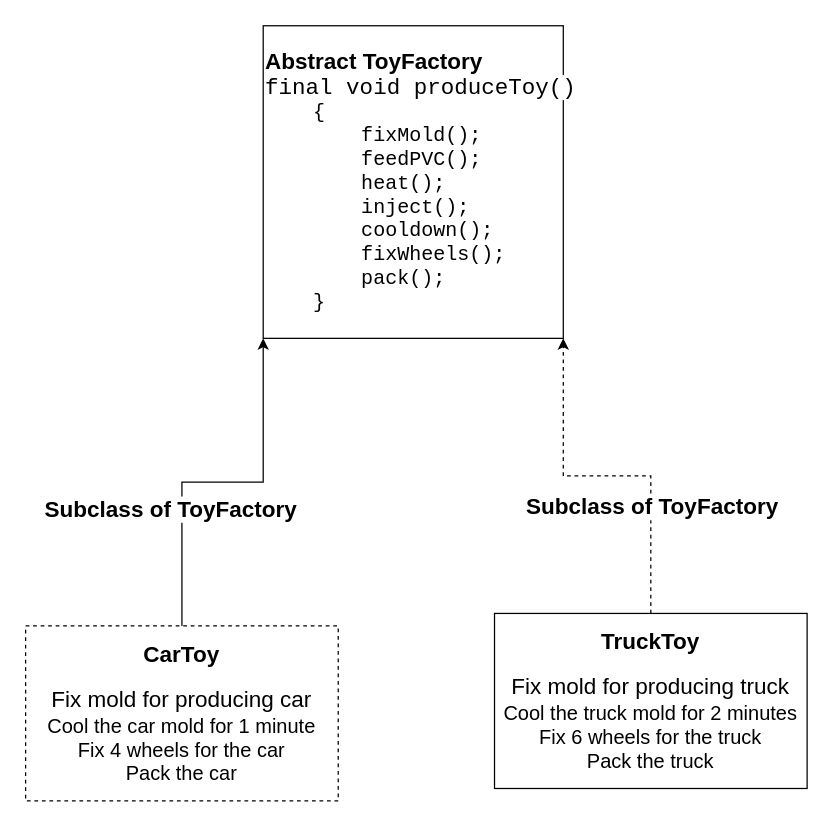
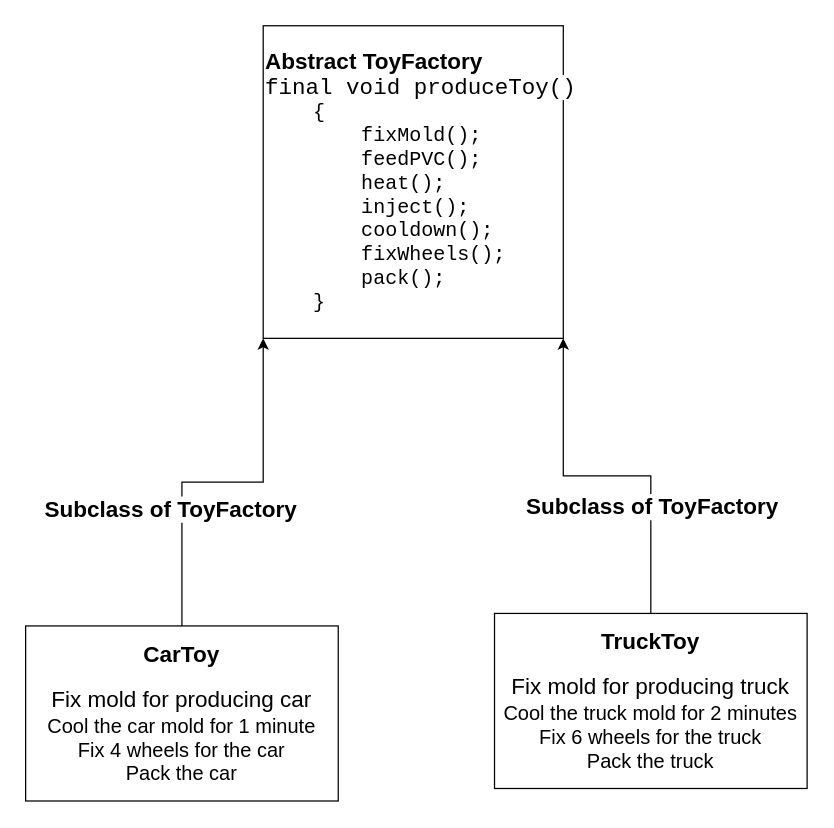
- <mxCell id="4" style="edgeStyle=orthogonalEdgeStyle;rounded=0;orthogonalLoop=1;jettySize=auto;html=1;entryX=1;entryY=1;entryDx=0;entryDy=0;exitX=0.5;exitY=0;exitDx=0;exitDy=0;dashed=1;" edge="1" parent="1" source="8" target="6"><mxGeometry relative="1" as="geometry"><mxPoint x="450" y="490" as="targetPoint" /><mxPoint x="390" y="340" as="sourcePoint" /></mxGeometry></mxCell>
+ <mxCell id="4" style="edgeStyle=orthogonalEdgeStyle;rounded=0;orthogonalLoop=1;jettySize=auto;html=1;entryX=1;entryY=1;entryDx=0;entryDy=0;exitX=0.5;exitY=0;exitDx=0;exitDy=0;" edge="1" parent="1" source="8" target="6"><mxGeometry relative="1" as="geometry"><mxPoint x="450" y="490" as="targetPoint" /><mxPoint x="390" y="340" as="sourcePoint" /></mxGeometry></mxCell>
- <mxCell id="7" value="&lt;div&gt;&lt;b&gt;&lt;font style=&quot;font-size: 18px&quot;&gt;CarToy&lt;/font&gt;&lt;/b&gt;&lt;/div&gt;&lt;div&gt;&lt;br&gt;&lt;/div&gt;&lt;div&gt;&lt;font style=&quot;font-size: 18px&quot;&gt;Fix mold for producing car&lt;/font&gt;&lt;/div&gt;&lt;div&gt;&lt;font size=&quot;3&quot;&gt;Cool the car mold for 1 minute&lt;/font&gt;&lt;/div&gt;&lt;div&gt;&lt;font size=&quot;3&quot;&gt;Fix 4 wheels for the car&lt;/font&gt;&lt;/div&gt;&lt;div&gt;&lt;font size=&quot;3&quot;&gt;Pack the car&lt;/font&gt;&lt;br&gt;&lt;/div&gt;" style="rounded=0;whiteSpace=wrap;html=1;dashed=1;" vertex="1" parent="1"><mxGeometry x="20" y="500" width="250" height="140" as="geometry" /></mxCell>
+ <mxCell id="7" value="&lt;div&gt;&lt;b&gt;&lt;font style=&quot;font-size: 18px&quot;&gt;CarToy&lt;/font&gt;&lt;/b&gt;&lt;/div&gt;&lt;div&gt;&lt;br&gt;&lt;/div&gt;&lt;div&gt;&lt;font style=&quot;font-size: 18px&quot;&gt;Fix mold for producing car&lt;/font&gt;&lt;/div&gt;&lt;div&gt;&lt;font size=&quot;3&quot;&gt;Cool the car mold for 1 minute&lt;/font&gt;&lt;/div&gt;&lt;div&gt;&lt;font size=&quot;3&quot;&gt;Fix 4 wheels for the car&lt;/font&gt;&lt;/div&gt;&lt;div&gt;&lt;font size=&quot;3&quot;&gt;Pack the car&lt;/font&gt;&lt;br&gt;&lt;/div&gt;" style="rounded=0;whiteSpace=wrap;html=1;" vertex="1" parent="1"><mxGeometry x="20" y="500" width="250" height="140" as="geometry" /></mxCell>
